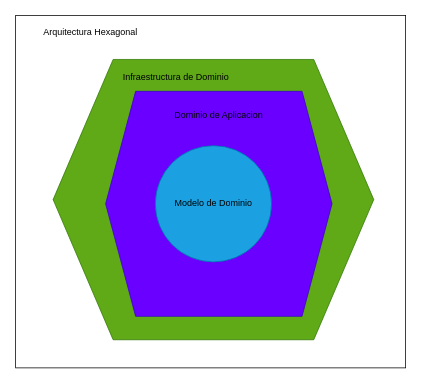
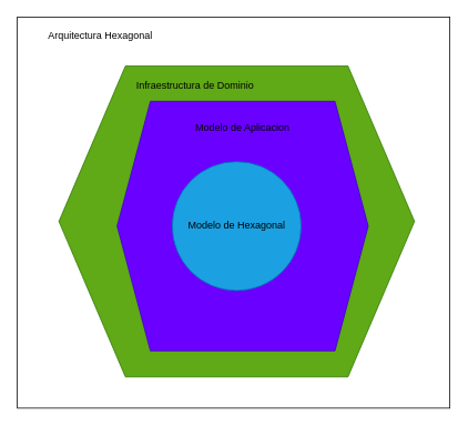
- <mxCell id="6" value="Dominio de Aplicacion" style="text;html=1;strokeColor=none;fillColor=none;align=center;verticalAlign=middle;whiteSpace=wrap;rounded=0;" parent="1" vertex="1"><mxGeometry x="225.94" y="142.5" width="130" height="20" as="geometry" /></mxCell>
+ <mxCell id="6" value="Modelo de Aplicacion" style="text;html=1;strokeColor=none;fillColor=none;align=center;verticalAlign=middle;whiteSpace=wrap;rounded=0;" parent="1" vertex="1"><mxGeometry x="225.94" y="142.5" width="130" height="20" as="geometry" /></mxCell>
- <mxCell id="8" value="Modelo de Dominio" style="text;html=1;strokeColor=none;fillColor=none;align=center;verticalAlign=middle;whiteSpace=wrap;rounded=0;" parent="1" vertex="1"><mxGeometry x="203.75" y="261.25" width="160" height="20" as="geometry" /></mxCell>
+ <mxCell id="8" value="Modelo de Hexagonal" style="text;html=1;strokeColor=none;fillColor=none;align=center;verticalAlign=middle;whiteSpace=wrap;rounded=0;" parent="1" vertex="1"><mxGeometry x="203.75" y="261.25" width="160" height="20" as="geometry" /></mxCell>
